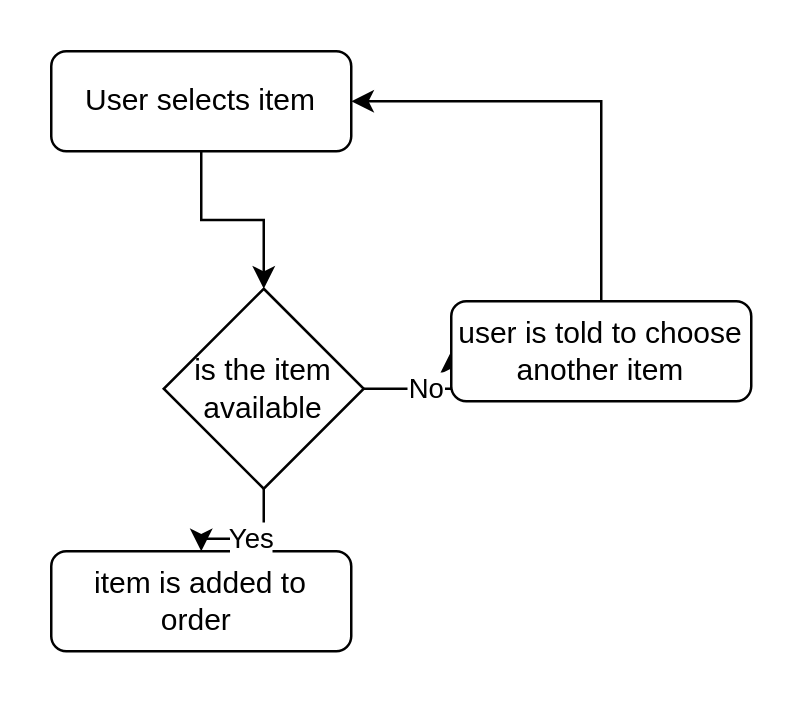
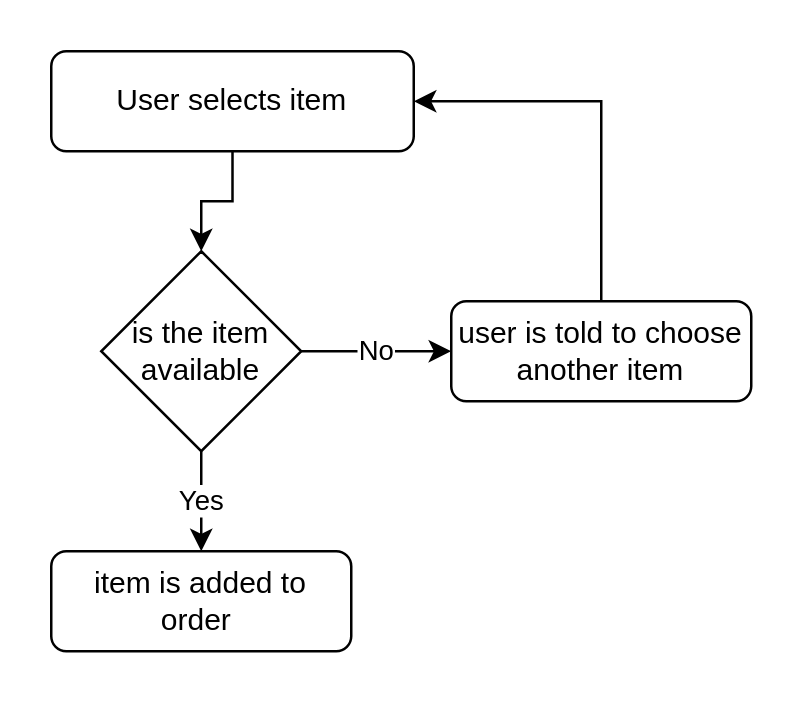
- <mxCell id="3" value="User selects item" style="rounded=1;whiteSpace=wrap;html=1;fontSize=12;glass=0;strokeWidth=1;shadow=0;" parent="1" vertex="1"><mxGeometry x="20" y="20" width="120" height="40" as="geometry" /></mxCell>
+ <mxCell id="3" value="User selects item" style="rounded=1;whiteSpace=wrap;html=1;fontSize=12;glass=0;strokeWidth=1;shadow=0;" parent="1" vertex="1"><mxGeometry x="20" y="20" width="145" height="40" as="geometry" /></mxCell>
- <mxCell id="7" value="is the item available" style="rhombus;whiteSpace=wrap;html=1;" vertex="1" parent="1"><mxGeometry x="65" y="115" width="80" height="80" as="geometry" /></mxCell>
+ <mxCell id="7" value="is the item available" style="rhombus;whiteSpace=wrap;html=1;" vertex="1" parent="1"><mxGeometry x="40" y="100" width="80" height="80" as="geometry" /></mxCell>
